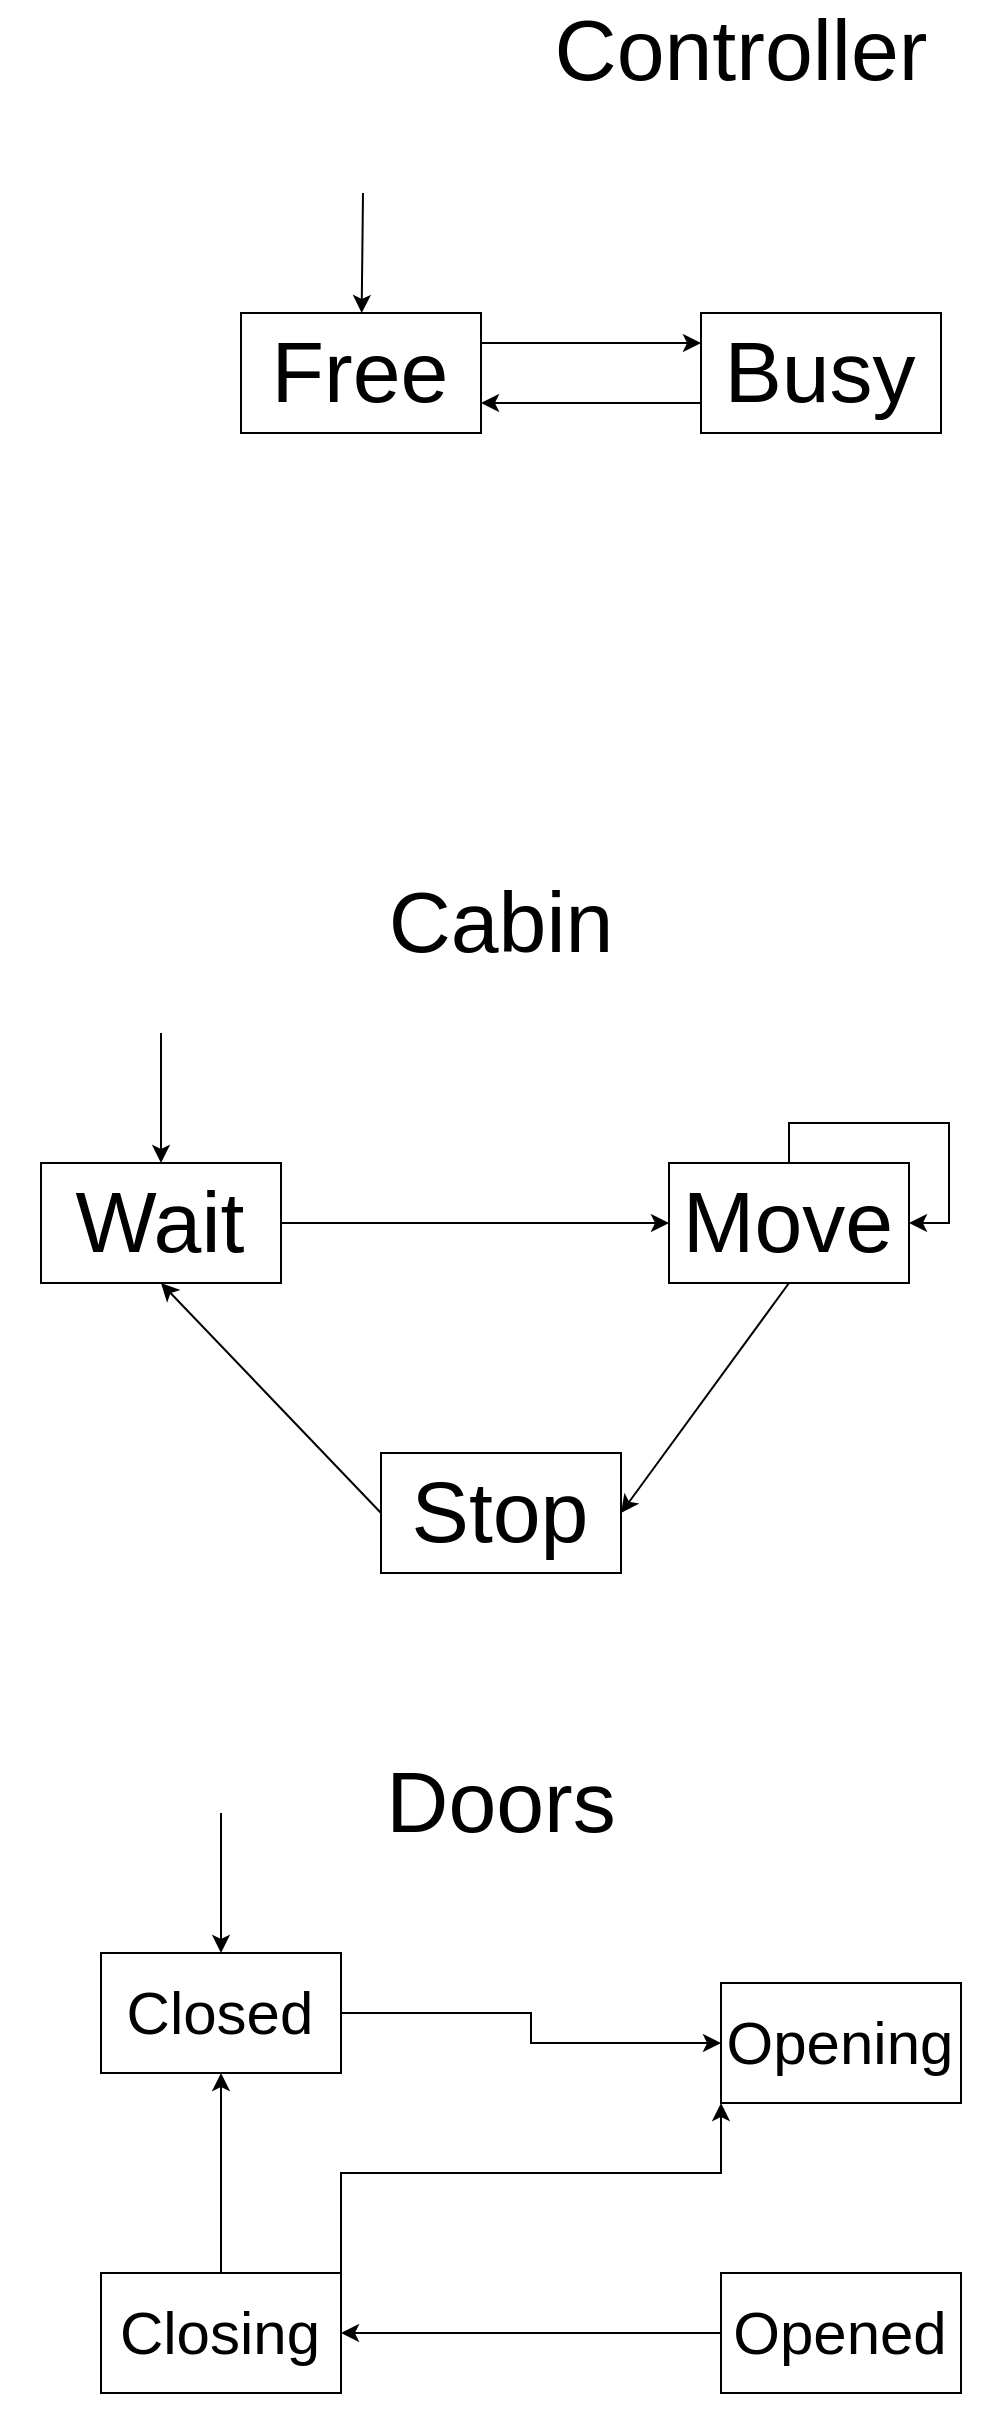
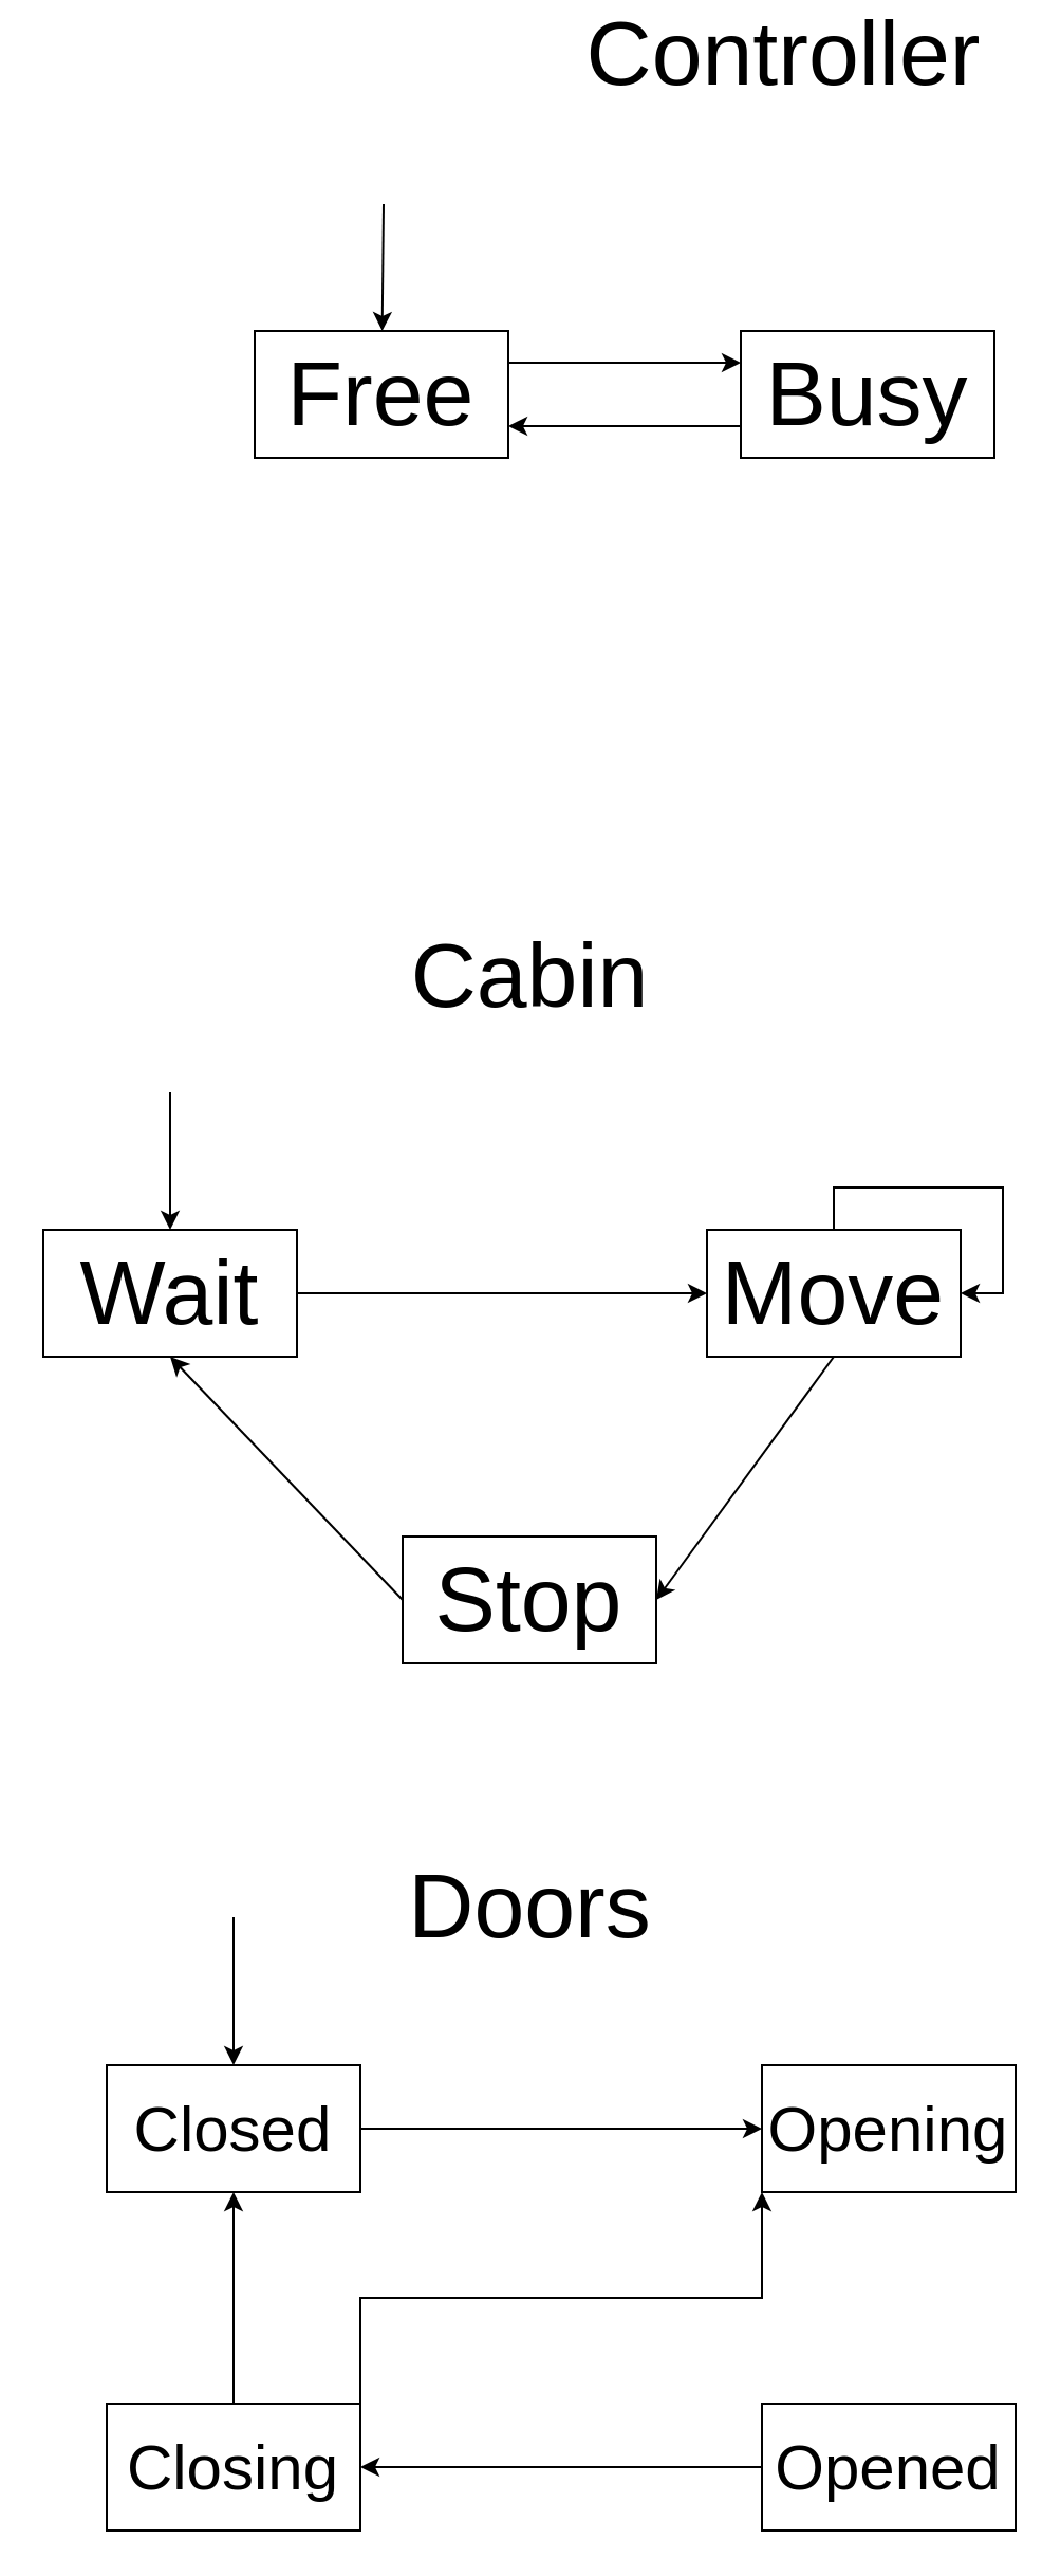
- <mxCell id="14" value="&lt;font style=&quot;font-size: 30px&quot;&gt;Opening&lt;/font&gt;" style="rounded=0;whiteSpace=wrap;html=1;" vertex="1" parent="1"><mxGeometry x="360" y="990" width="120" height="60" as="geometry" /></mxCell>
+ <mxCell id="14" value="&lt;font style=&quot;font-size: 30px&quot;&gt;Opening&lt;/font&gt;" style="rounded=0;whiteSpace=wrap;html=1;" vertex="1" parent="1"><mxGeometry x="360" y="975" width="120" height="60" as="geometry" /></mxCell>
